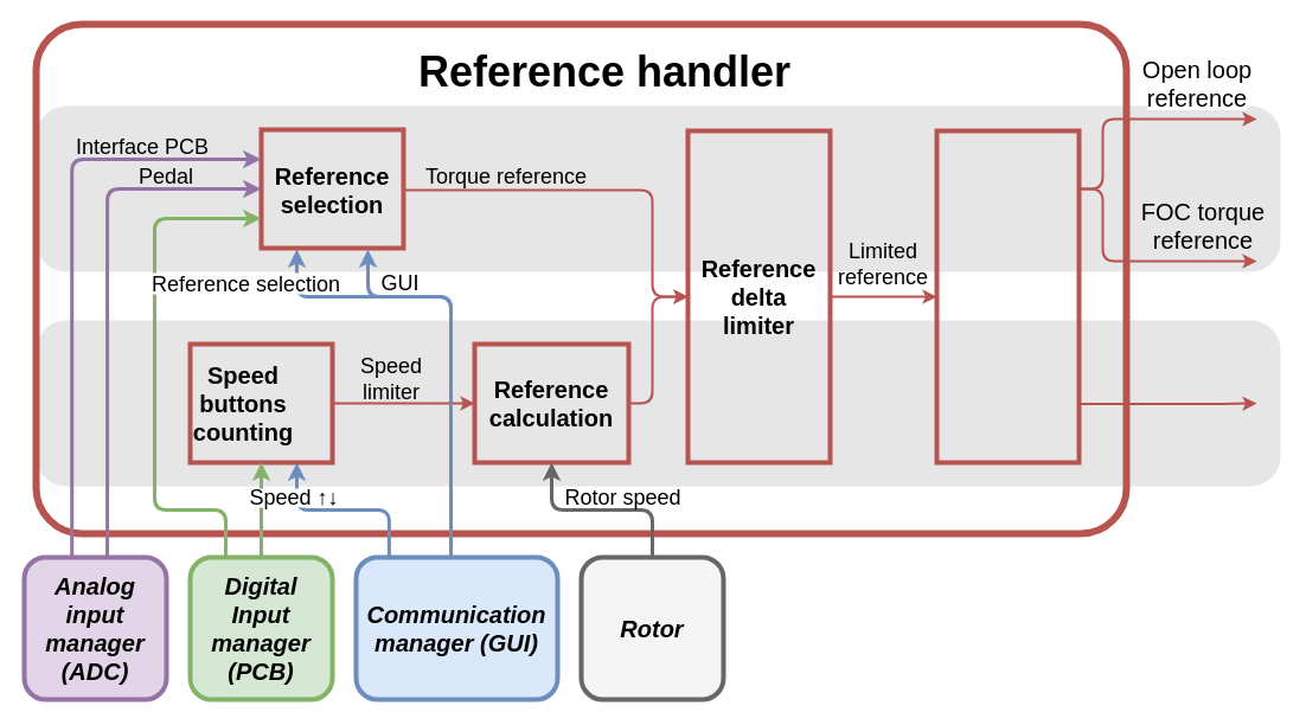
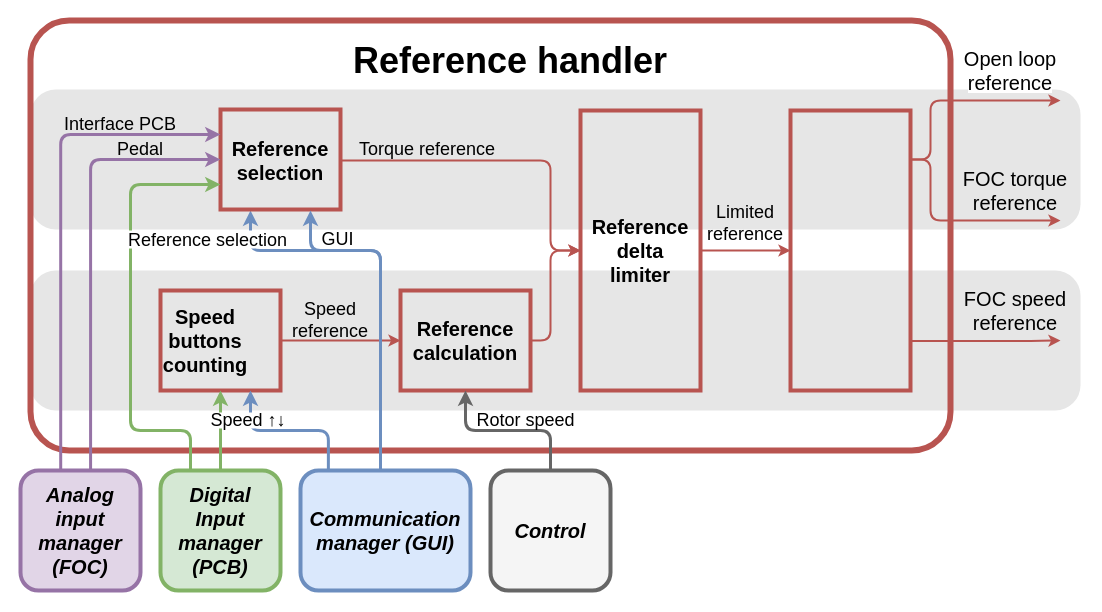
+ <mxCell id="38" value="&lt;font style=&quot;font-size: 20px&quot;&gt;FOC speed reference&lt;/font&gt;" style="text;html=1;strokeColor=none;fillColor=none;align=center;verticalAlign=middle;whiteSpace=wrap;rounded=0;" parent="1" vertex="1"><mxGeometry x="960" y="300" width="110" height="20" as="geometry" /></mxCell>
- <mxCell id="45" value="&lt;span&gt;&lt;font style=&quot;font-size: 18px&quot;&gt;Speed&lt;/font&gt;&lt;/span&gt;&lt;font style=&quot;font-size: 18px&quot;&gt;&lt;span&gt;&lt;font style=&quot;font-size: 18px&quot;&gt; limiter&lt;/font&gt;&lt;/span&gt;&lt;b&gt;&lt;br&gt;&lt;/b&gt;&lt;/font&gt;" style="text;html=1;align=center;verticalAlign=middle;whiteSpace=wrap;rounded=0;shadow=0;glass=0;labelBackgroundColor=none;labelBorderColor=none;" parent="1" vertex="1"><mxGeometry x="280" y="310" width="100" height="20" as="geometry" /></mxCell>
+ <mxCell id="45" value="&lt;span&gt;&lt;font style=&quot;font-size: 18px&quot;&gt;Speed&lt;/font&gt;&lt;/span&gt;&lt;font style=&quot;font-size: 18px&quot;&gt;&lt;span&gt;&lt;font style=&quot;font-size: 18px&quot;&gt; reference&lt;/font&gt;&lt;/span&gt;&lt;b&gt;&lt;br&gt;&lt;/b&gt;&lt;/font&gt;" style="text;html=1;align=center;verticalAlign=middle;whiteSpace=wrap;rounded=0;shadow=0;glass=0;labelBackgroundColor=none;labelBorderColor=none;" parent="1" vertex="1"><mxGeometry x="280" y="310" width="100" height="20" as="geometry" /></mxCell>
- <mxCell id="36" value="&lt;b&gt;&lt;i&gt;&lt;font style=&quot;font-size: 20px&quot;&gt;Analog input manager (ADC)&lt;/font&gt;&lt;/i&gt;&lt;/b&gt;" style="text;html=1;strokeColor=none;fillColor=none;align=center;verticalAlign=middle;whiteSpace=wrap;rounded=0;" parent="1" vertex="1"><mxGeometry x="20" y="470" width="120" height="120" as="geometry" /></mxCell>
+ <mxCell id="36" value="&lt;b&gt;&lt;i&gt;&lt;font style=&quot;font-size: 20px&quot;&gt;Analog input manager (FOC)&lt;/font&gt;&lt;/i&gt;&lt;/b&gt;" style="text;html=1;strokeColor=none;fillColor=none;align=center;verticalAlign=middle;whiteSpace=wrap;rounded=0;" parent="1" vertex="1"><mxGeometry x="20" y="470" width="120" height="120" as="geometry" /></mxCell>
- <mxCell id="34" value="&lt;b&gt;&lt;i&gt;&lt;font style=&quot;font-size: 20px&quot;&gt;Rotor&lt;/font&gt;&lt;/i&gt;&lt;/b&gt;" style="text;html=1;strokeColor=none;fillColor=none;align=center;verticalAlign=middle;whiteSpace=wrap;rounded=0;" parent="1" vertex="1"><mxGeometry x="490" y="470" width="120" height="120" as="geometry" /></mxCell>
+ <mxCell id="34" value="&lt;b&gt;&lt;i&gt;&lt;font style=&quot;font-size: 20px&quot;&gt;Control&lt;/font&gt;&lt;/i&gt;&lt;/b&gt;" style="text;html=1;strokeColor=none;fillColor=none;align=center;verticalAlign=middle;whiteSpace=wrap;rounded=0;" parent="1" vertex="1"><mxGeometry x="490" y="470" width="120" height="120" as="geometry" /></mxCell>
